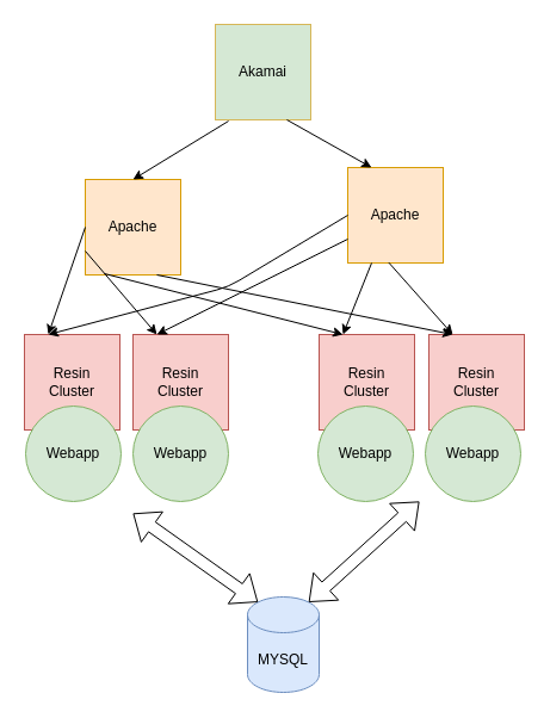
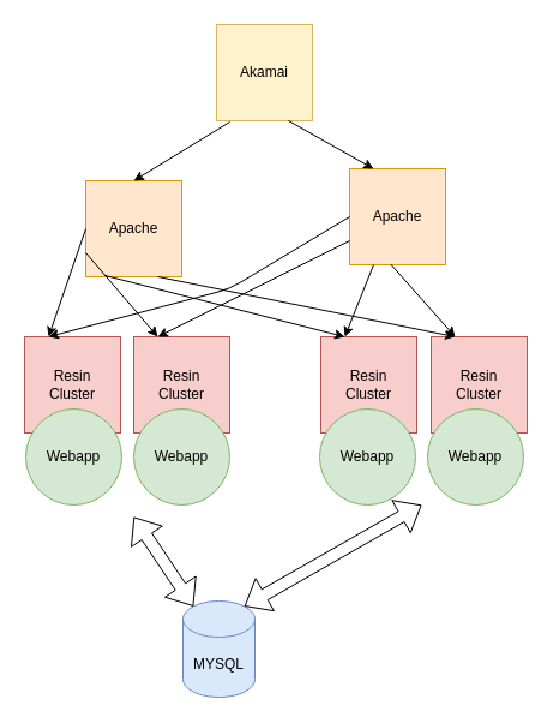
- <mxCell id="2" value="Akamai" style="whiteSpace=wrap;html=1;aspect=fixed;fillColor=#d5e8d4;strokeColor=#d6b656;" vertex="1" parent="1"><mxGeometry x="180" y="20" width="80" height="80" as="geometry" /></mxCell>
+ <mxCell id="2" value="Akamai" style="whiteSpace=wrap;html=1;aspect=fixed;fillColor=#fff2cc;strokeColor=#d6b656;" vertex="1" parent="1"><mxGeometry x="180" y="20" width="80" height="80" as="geometry" /></mxCell>
- <mxCell id="23" value="MYSQL" style="shape=cylinder3;whiteSpace=wrap;html=1;boundedLbl=1;backgroundOutline=1;size=15;fillColor=#dae8fc;strokeColor=#6c8ebf;" vertex="1" parent="1"><mxGeometry x="207" y="500" width="60" height="80" as="geometry" /></mxCell>
+ <mxCell id="23" value="MYSQL" style="shape=cylinder3;whiteSpace=wrap;html=1;boundedLbl=1;backgroundOutline=1;size=15;fillColor=#dae8fc;strokeColor=#6c8ebf;" vertex="1" parent="1"><mxGeometry x="152" y="500" width="60" height="80" as="geometry" /></mxCell>
